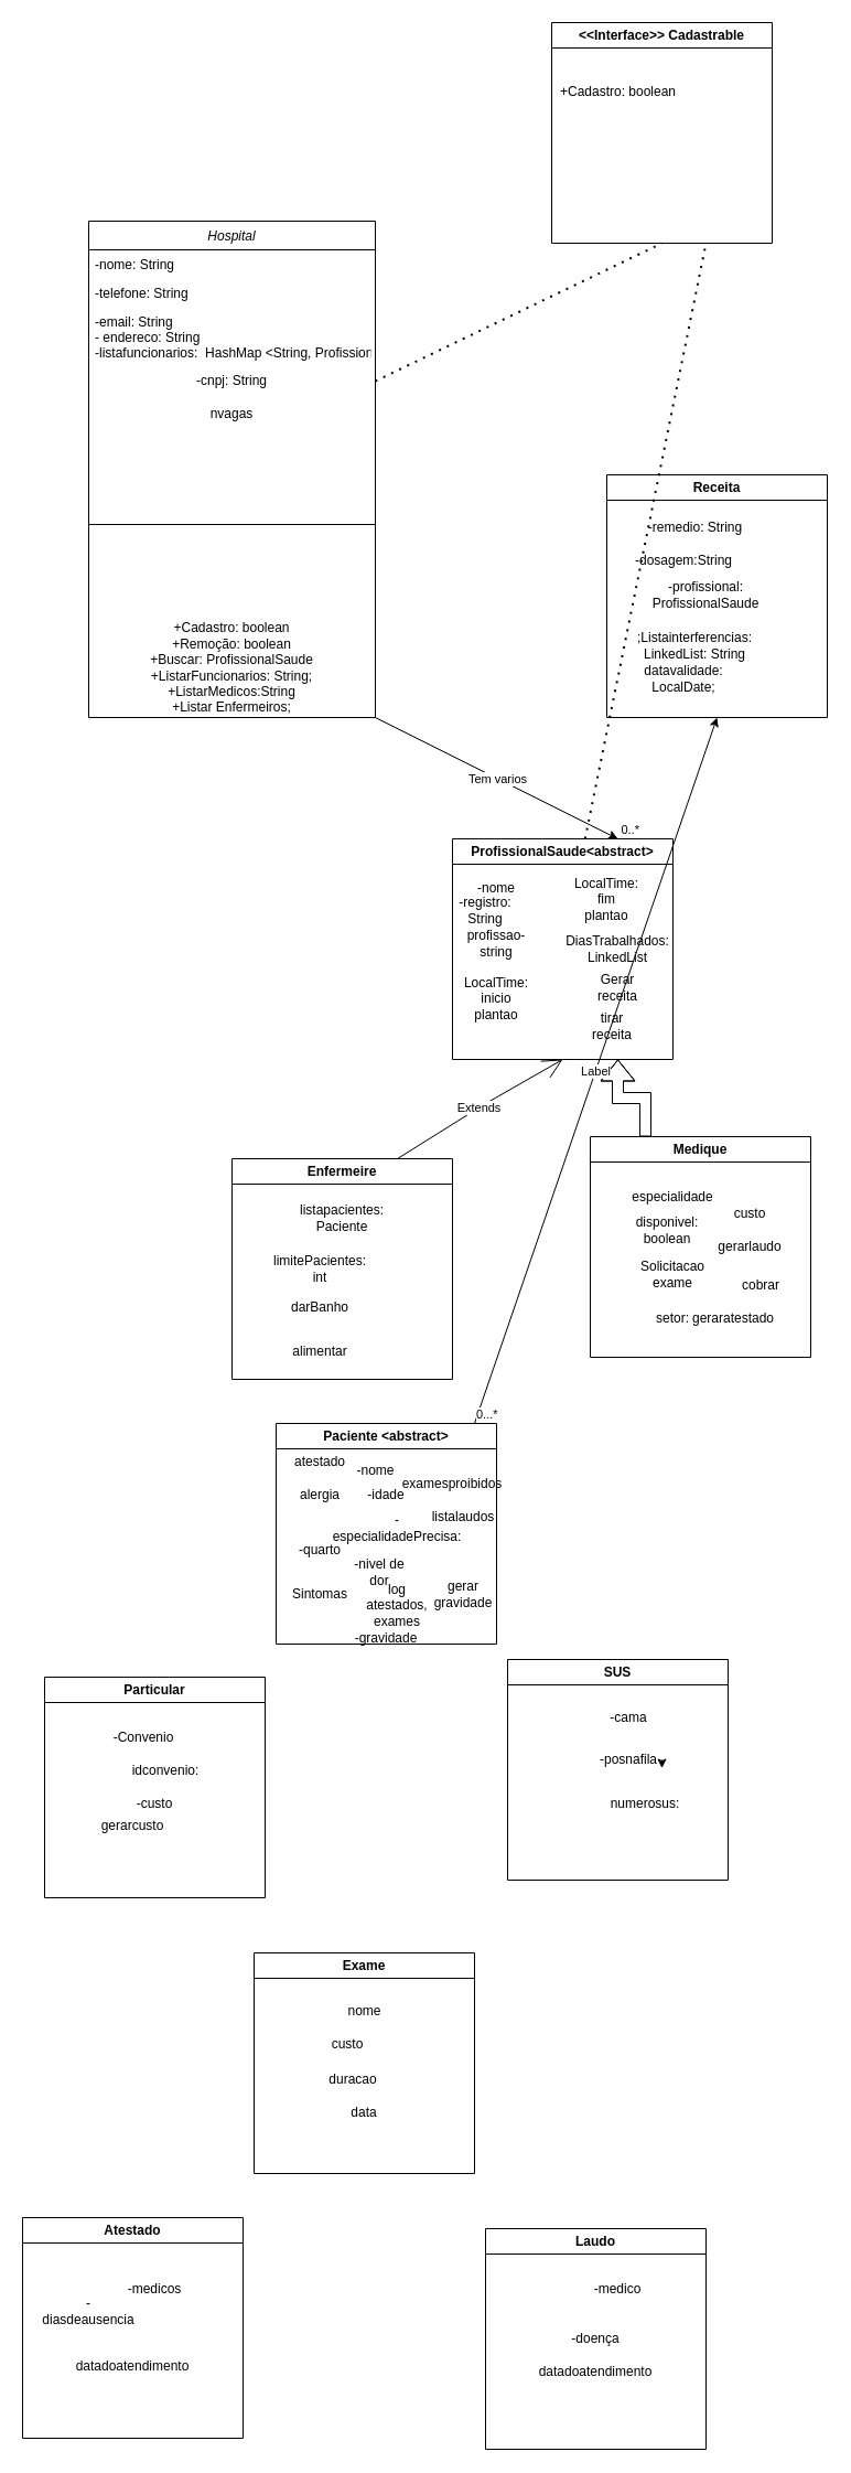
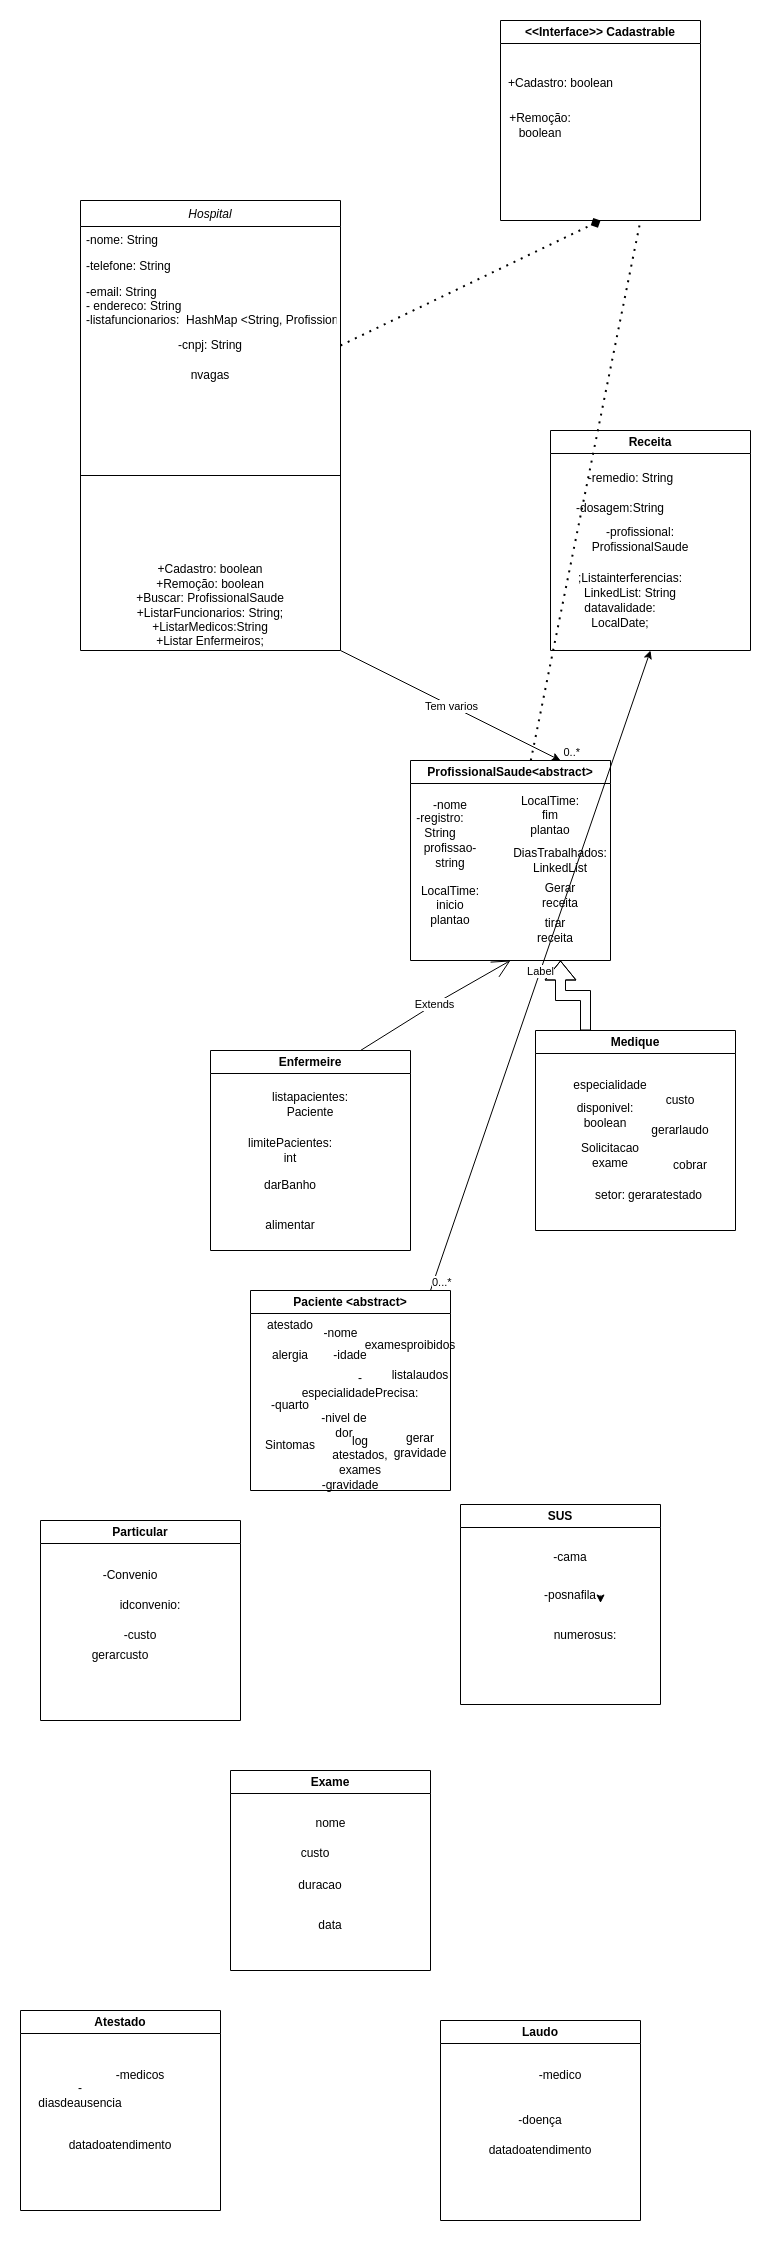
+ <mxCell id="11" value="+Remoção: boolean" style="text;html=1;strokeColor=none;fillColor=none;align=center;verticalAlign=middle;whiteSpace=wrap;rounded=0;" vertex="1" parent="10"><mxGeometry x="10" y="90" width="60" height="30" as="geometry" /></mxCell>
- <mxCell id="13" value="" style="endArrow=none;dashed=1;html=1;dashPattern=1 3;strokeWidth=2;rounded=0;entryX=0.5;entryY=1;entryDx=0;entryDy=0;exitX=1;exitY=0.5;exitDx=0;exitDy=0;" edge="1" parent="1" source="6" target="10"><mxGeometry width="50" height="50" relative="1" as="geometry"><mxPoint x="550" y="290" as="sourcePoint" /><mxPoint x="590" y="250" as="targetPoint" /></mxGeometry></mxCell>
+ <mxCell id="13" value="" style="endArrow=diamond;dashed=1;html=1;dashPattern=1 3;strokeWidth=2;rounded=0;entryX=0.5;entryY=1;entryDx=0;entryDy=0;exitX=1;exitY=0.5;exitDx=0;exitDy=0;" edge="1" parent="1" source="6" target="10"><mxGeometry width="50" height="50" relative="1" as="geometry"><mxPoint x="550" y="290" as="sourcePoint" /><mxPoint x="590" y="250" as="targetPoint" /></mxGeometry></mxCell>
- <mxCell id="77" value="data" style="text;html=1;strokeColor=none;fillColor=none;align=center;verticalAlign=middle;whiteSpace=wrap;rounded=0;" vertex="1" parent="75"><mxGeometry x="70" y="130" width="60" height="30" as="geometry" /></mxCell>
+ <mxCell id="77" value="data" style="text;html=1;strokeColor=none;fillColor=none;align=center;verticalAlign=middle;whiteSpace=wrap;rounded=0;" vertex="1" parent="75"><mxGeometry x="70" y="140" width="60" height="30" as="geometry" /></mxCell>
